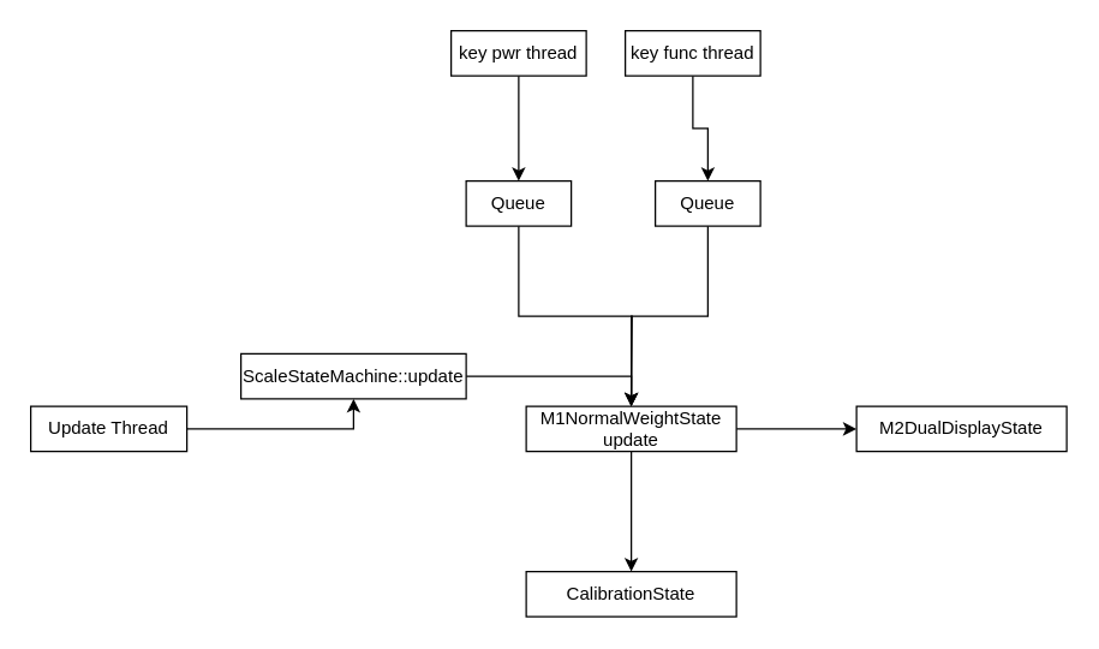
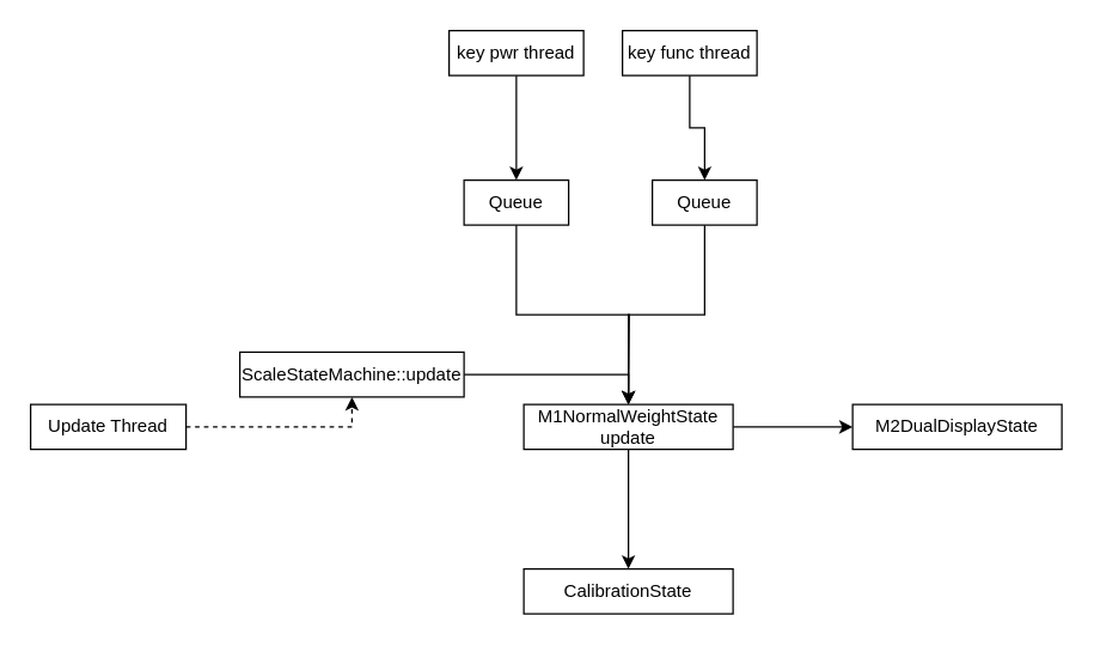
- <mxCell id="10" value="" style="edgeStyle=orthogonalEdgeStyle;rounded=0;orthogonalLoop=1;jettySize=auto;html=1;" edge="1" parent="1" source="11" target="13"><mxGeometry relative="1" as="geometry" /></mxCell>
+ <mxCell id="10" value="" style="edgeStyle=orthogonalEdgeStyle;rounded=0;orthogonalLoop=1;jettySize=auto;html=1;dashed=1;" edge="1" parent="1" source="11" target="13"><mxGeometry relative="1" as="geometry" /></mxCell>
